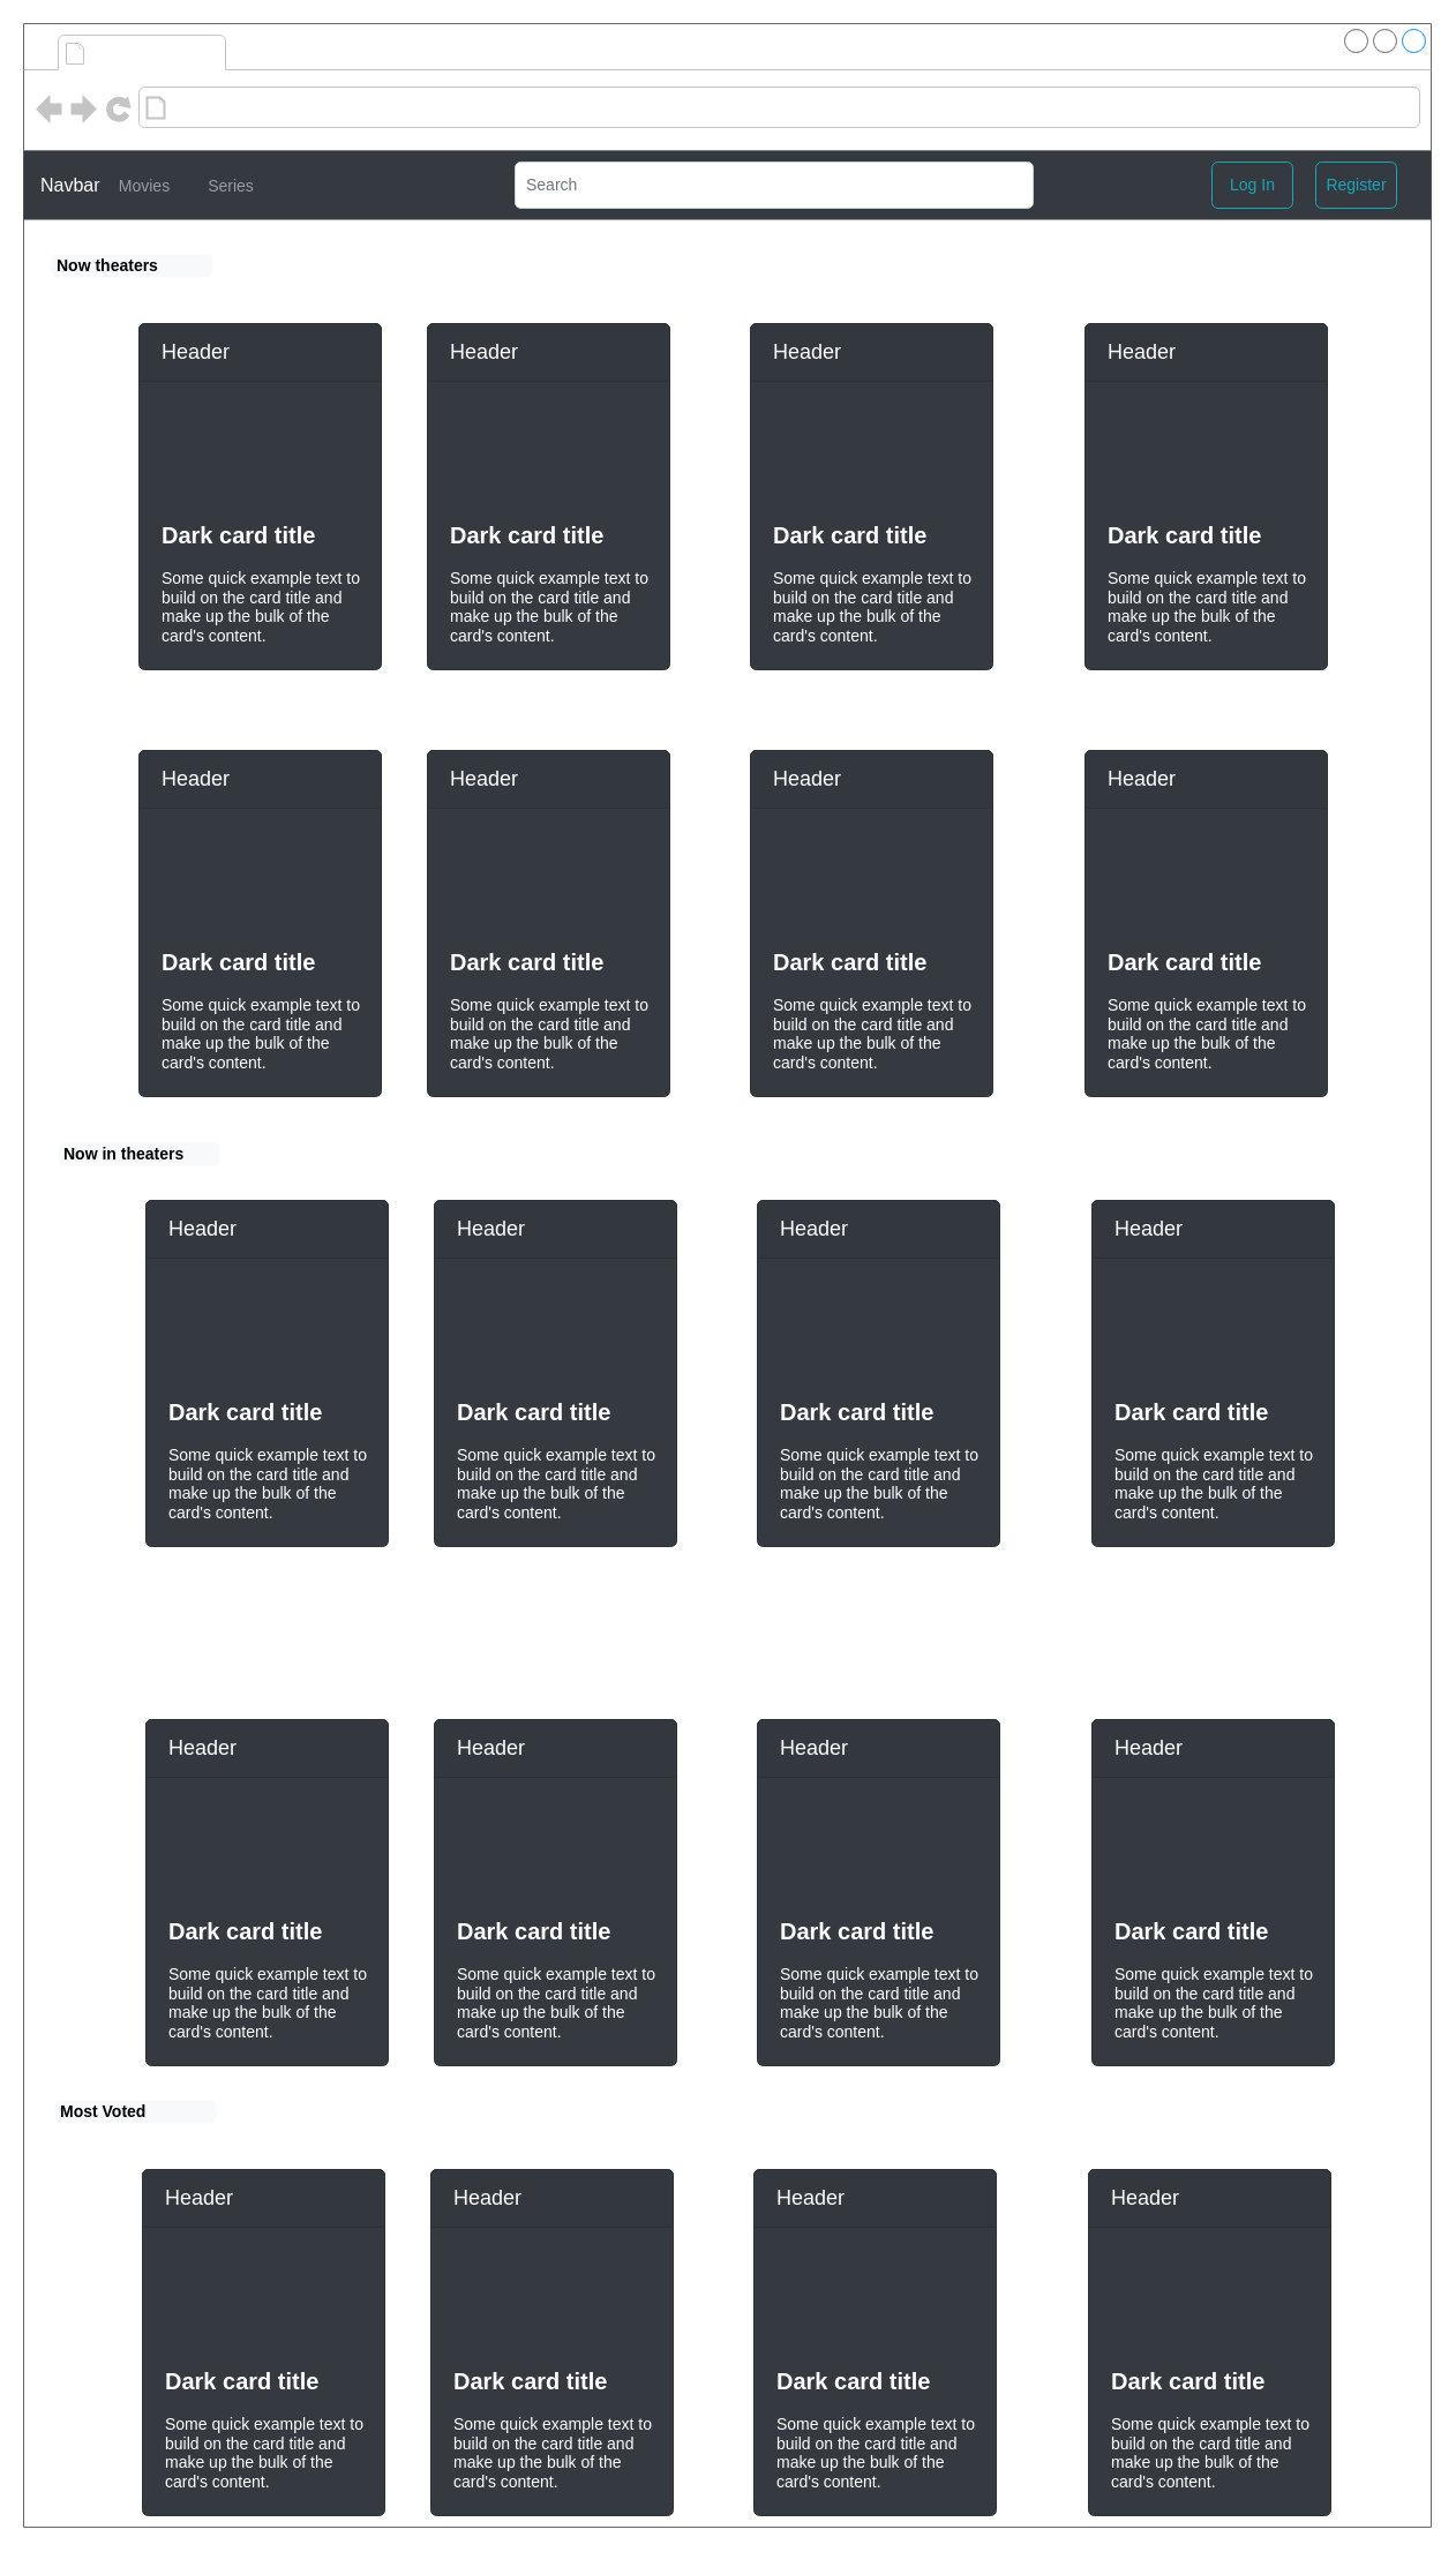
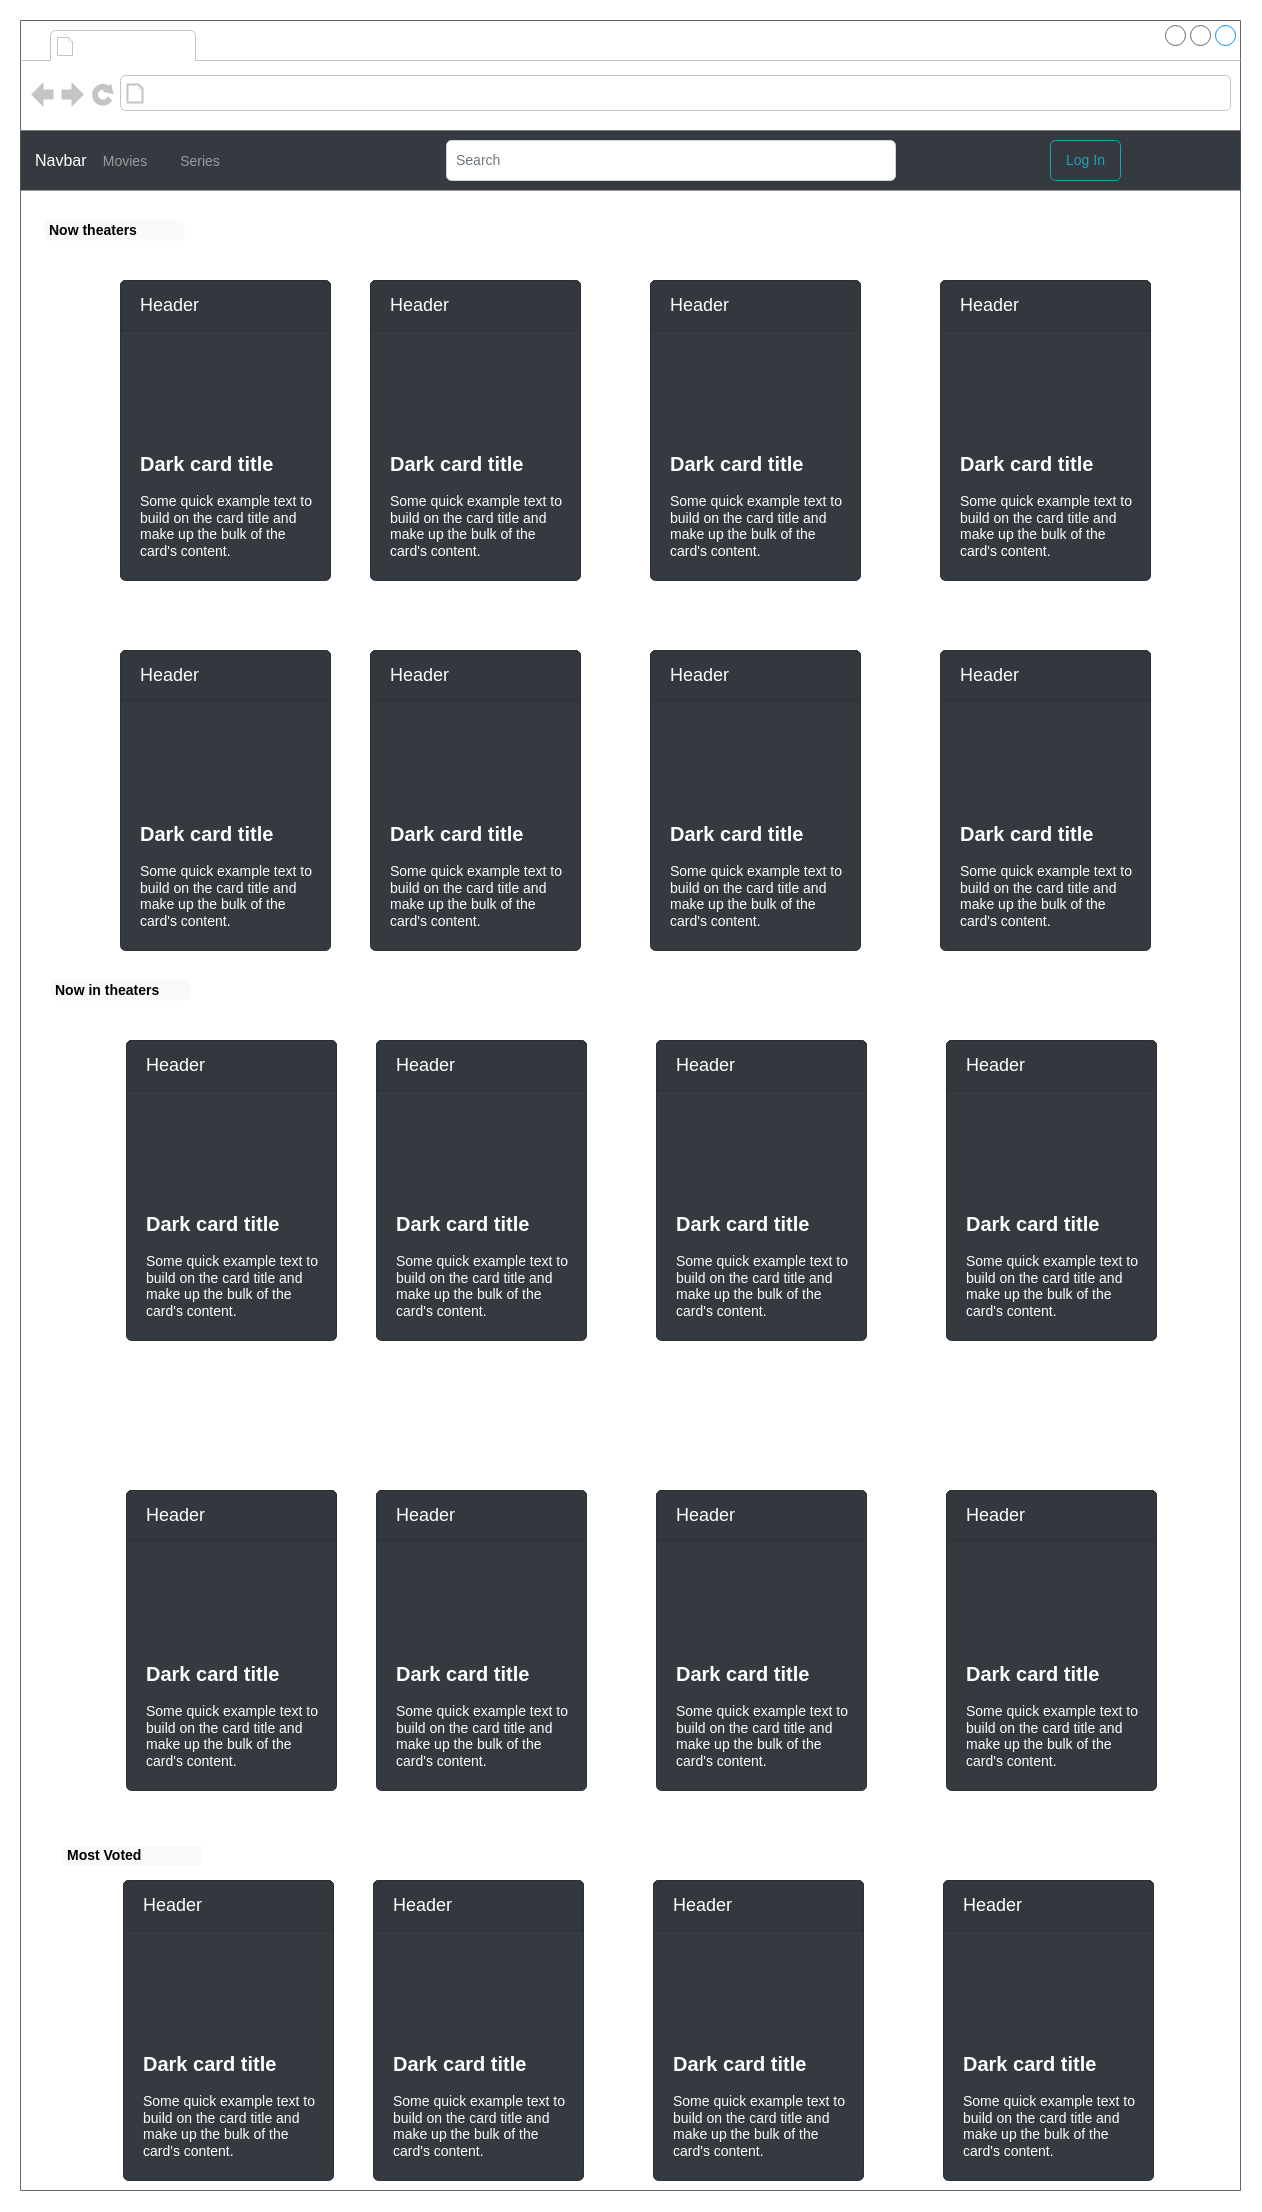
- <mxCell id="8" value="Register" style="html=1;shadow=0;dashed=0;shape=mxgraph.bootstrap.rrect;rSize=5;fontSize=14;fontColor=#1CA5B8;strokeColor=#1CA5B8;fillColor=none;" parent="3" vertex="1"><mxGeometry x="1120" y="10" width="70" height="40" as="geometry" /></mxCell>
- <mxCell id="56" value="Now in theaters" style="html=1;shadow=0;dashed=0;shape=mxgraph.bootstrap.rrect;rSize=5;strokeColor=none;strokeWidth=1;fillColor=#F8F9FA;fontColor=#000000;whiteSpace=wrap;align=left;verticalAlign=middle;spacingLeft=0;fontStyle=1;fontSize=14;spacing=5;" parent="55" vertex="1"><mxGeometry x="24" y="10" width="140" height="20" as="geometry" /></mxCell>
+ <mxCell id="56" value="Now in theaters" style="html=1;shadow=0;dashed=0;shape=mxgraph.bootstrap.rrect;rSize=5;strokeColor=none;strokeWidth=1;fillColor=#F8F9FA;fontColor=#000000;whiteSpace=wrap;align=left;verticalAlign=middle;spacingLeft=0;fontStyle=1;fontSize=14;spacing=5;" parent="55" vertex="1"><mxGeometry x="24" width="140" height="20" as="geometry" /></mxCell>
- <mxCell id="10" value="Most Voted" style="html=1;shadow=0;dashed=0;shape=mxgraph.bootstrap.rrect;rSize=5;strokeColor=none;strokeWidth=1;fillColor=#F8F9FA;fontColor=#000000;whiteSpace=wrap;align=left;verticalAlign=middle;spacingLeft=0;fontStyle=1;fontSize=14;spacing=5;" parent="9" vertex="1"><mxGeometry x="24" width="140" height="20" as="geometry" /></mxCell>
+ <mxCell id="10" value="Most Voted" style="html=1;shadow=0;dashed=0;shape=mxgraph.bootstrap.rrect;rSize=5;strokeColor=none;strokeWidth=1;fillColor=#F8F9FA;fontColor=#000000;whiteSpace=wrap;align=left;verticalAlign=middle;spacingLeft=0;fontStyle=1;fontSize=14;spacing=5;" parent="9" vertex="1"><mxGeometry x="39" y="25" width="140" height="20" as="geometry" /></mxCell>
